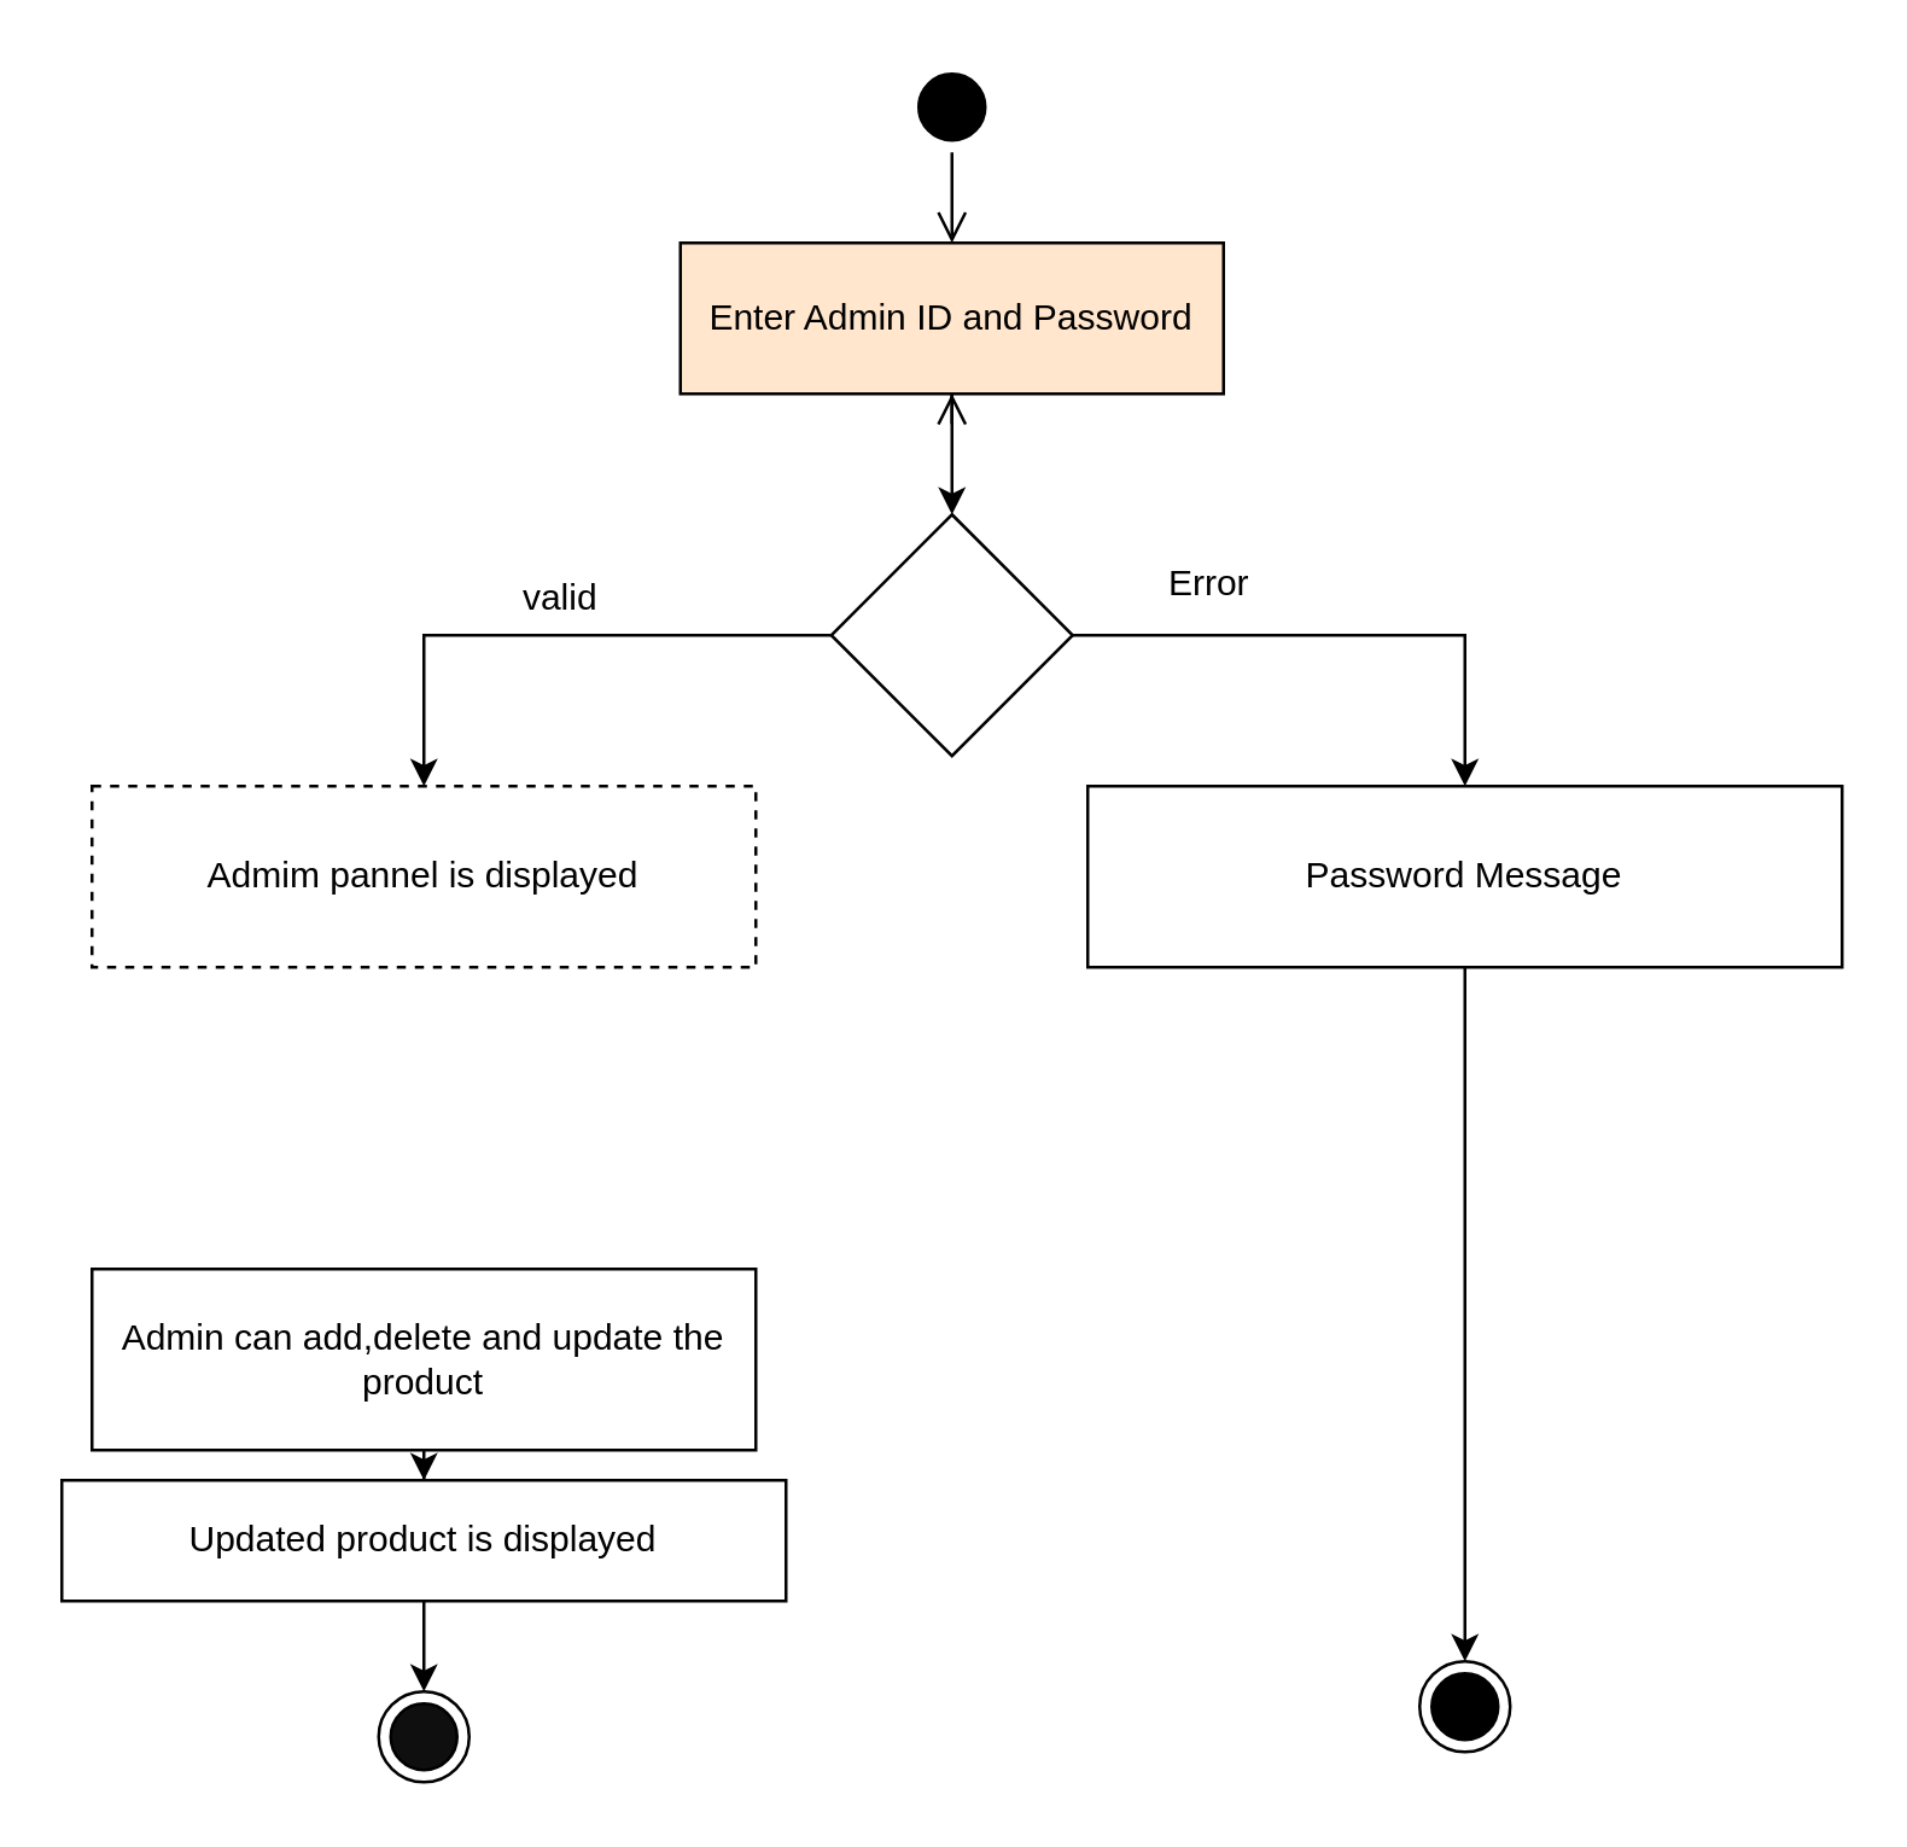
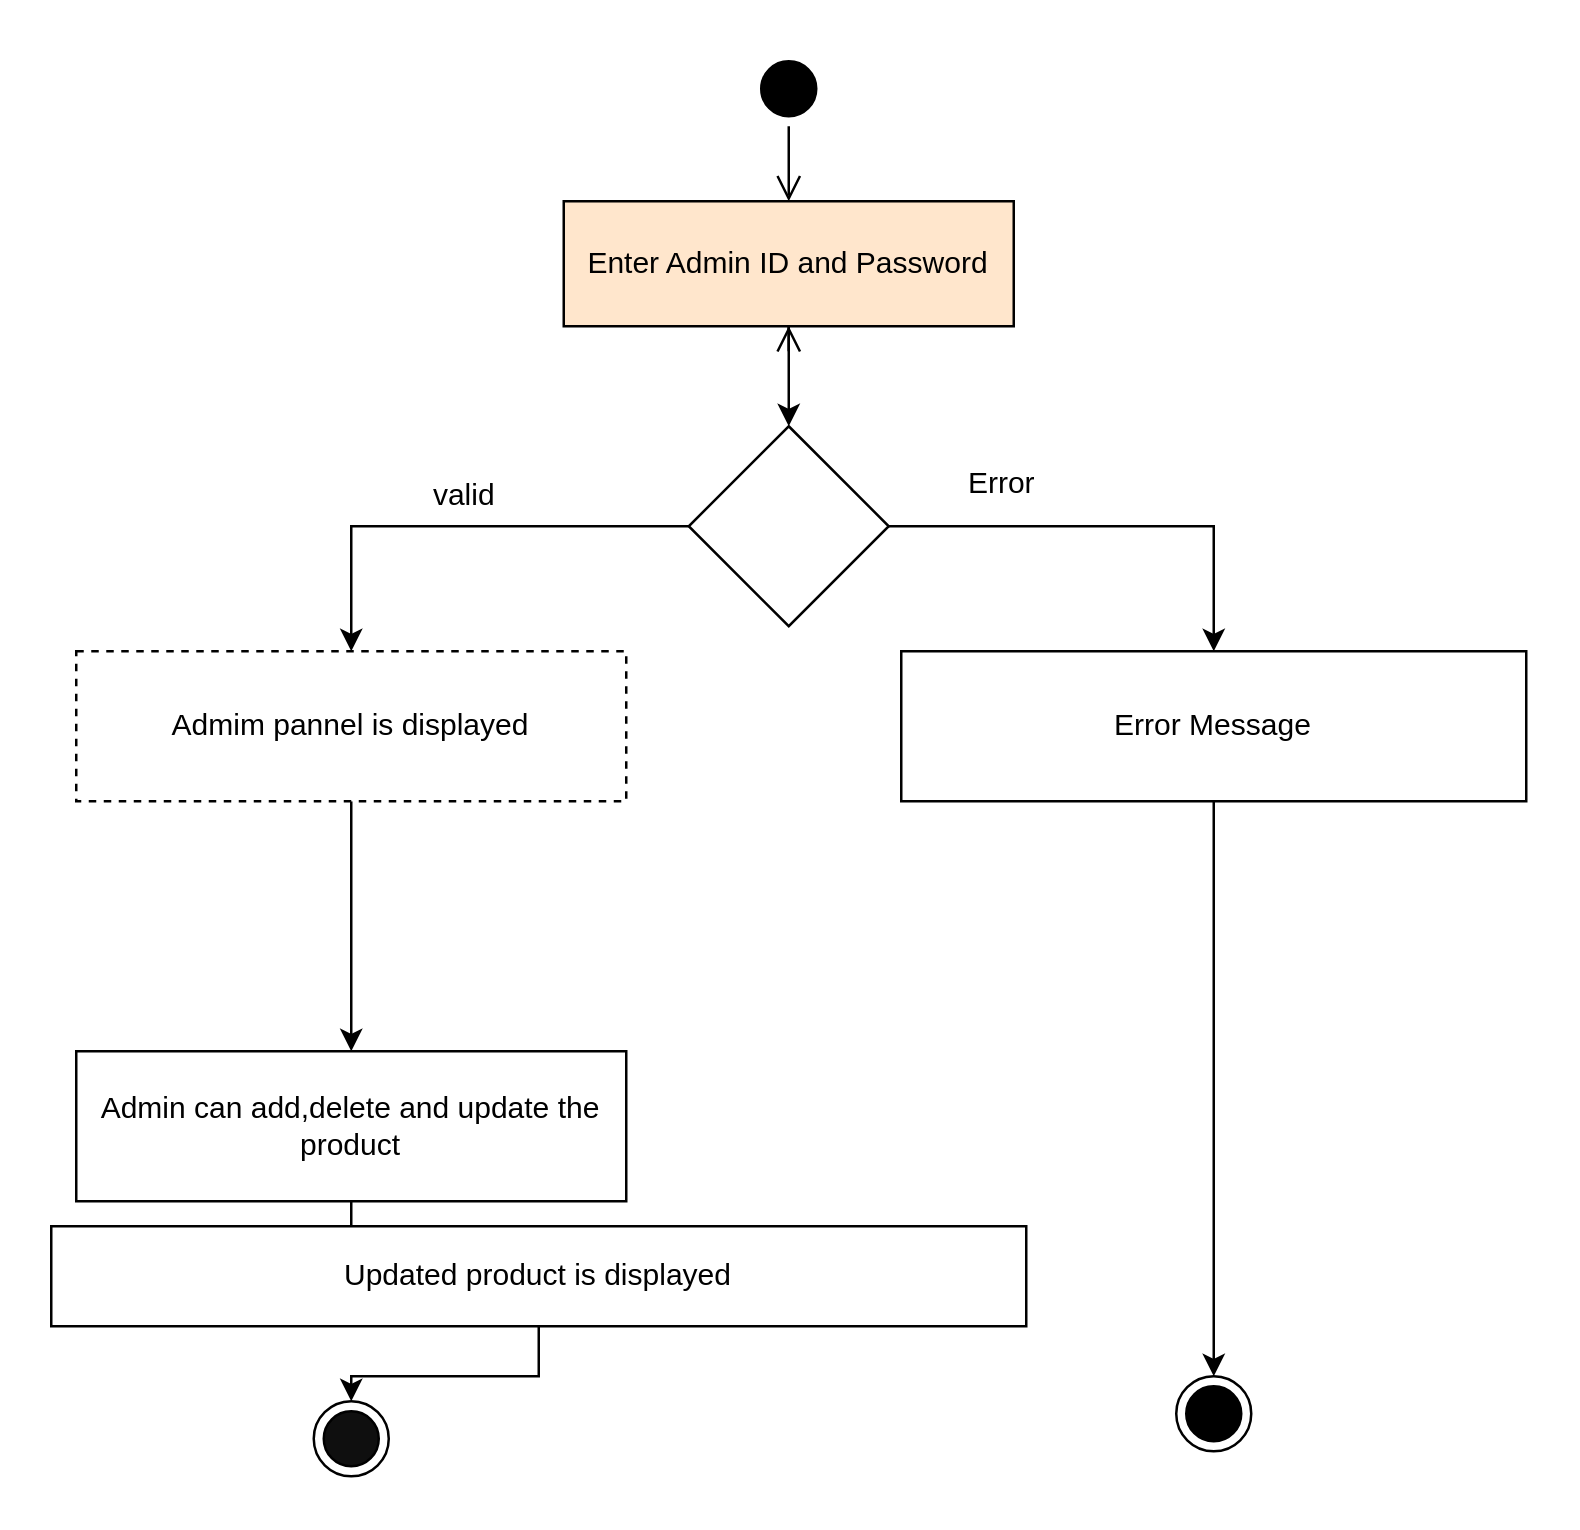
- <mxCell id="13" value="Password Message" style="whiteSpace=wrap;html=1;labelBackgroundColor=none;" vertex="1" parent="1"><mxGeometry x="360" y="260" width="250" height="60" as="geometry" /></mxCell>
+ <mxCell id="13" value="Error Message" style="whiteSpace=wrap;html=1;labelBackgroundColor=none;" vertex="1" parent="1"><mxGeometry x="360" y="260" width="250" height="60" as="geometry" /></mxCell>
+ <mxCell id="8" value="" style="edgeStyle=orthogonalEdgeStyle;rounded=0;orthogonalLoop=1;jettySize=auto;html=1;labelBackgroundColor=none;fontColor=default;" edge="1" parent="1" source="9" target="17"><mxGeometry relative="1" as="geometry" /></mxCell>
- <mxCell id="19" value="Updated product is displayed" style="whiteSpace=wrap;html=1;labelBackgroundColor=none;" vertex="1" parent="1"><mxGeometry x="20" y="490" width="240" height="40" as="geometry" /></mxCell>
+ <mxCell id="19" value="Updated product is displayed" style="whiteSpace=wrap;html=1;labelBackgroundColor=none;" vertex="1" parent="1"><mxGeometry x="20" y="490" width="390" height="40" as="geometry" /></mxCell>
